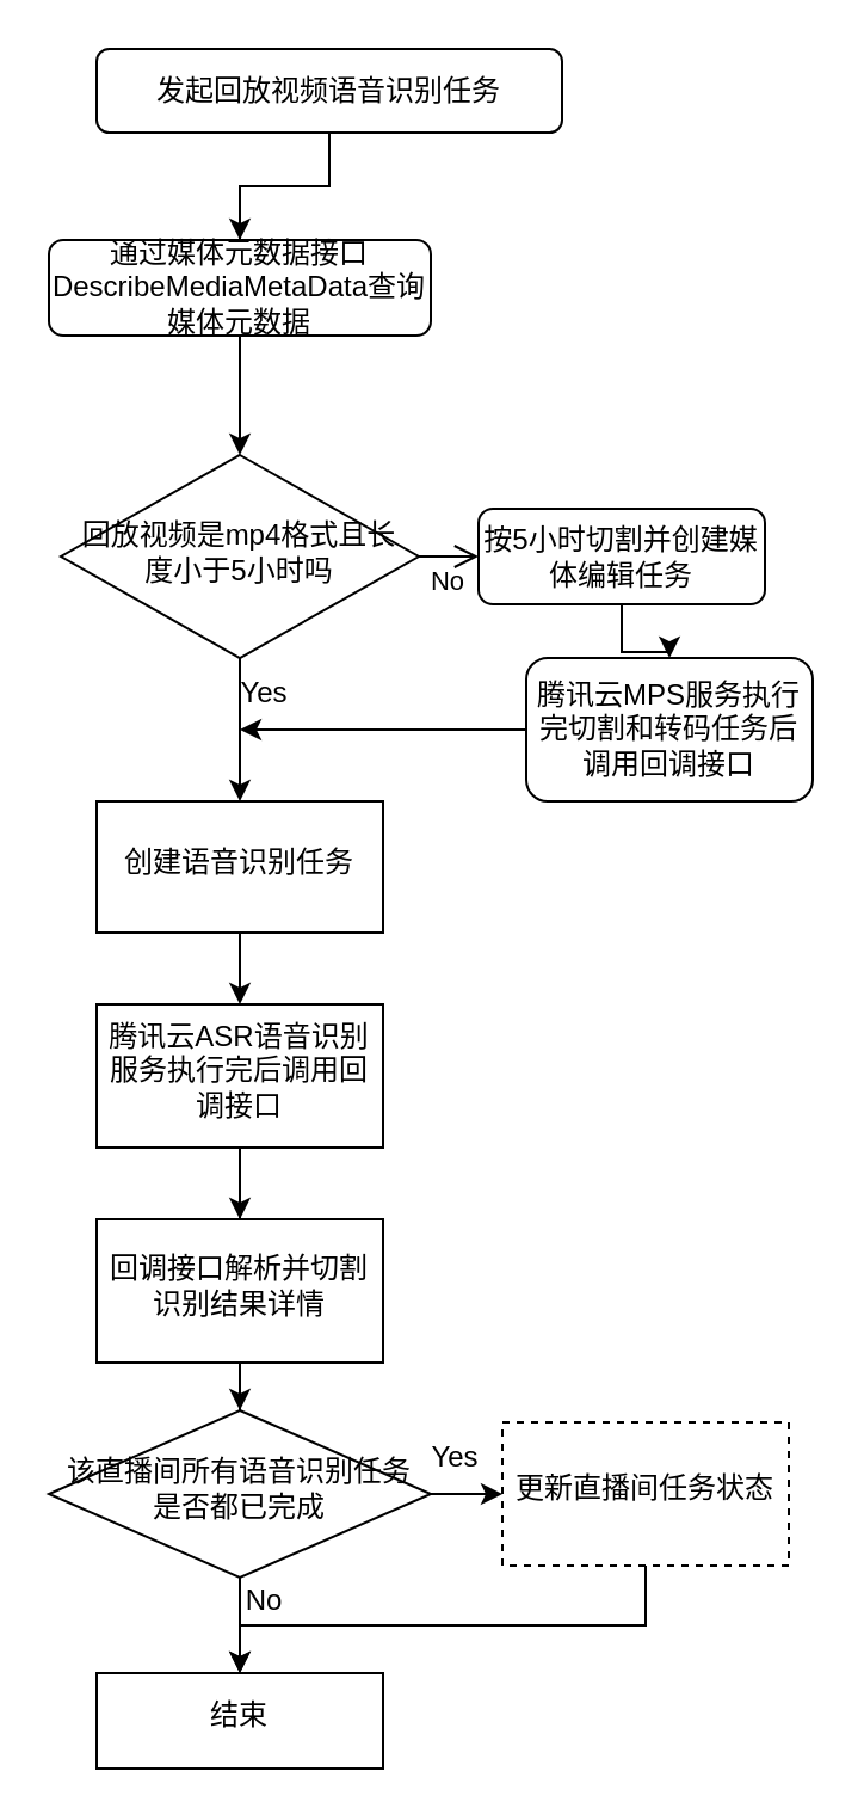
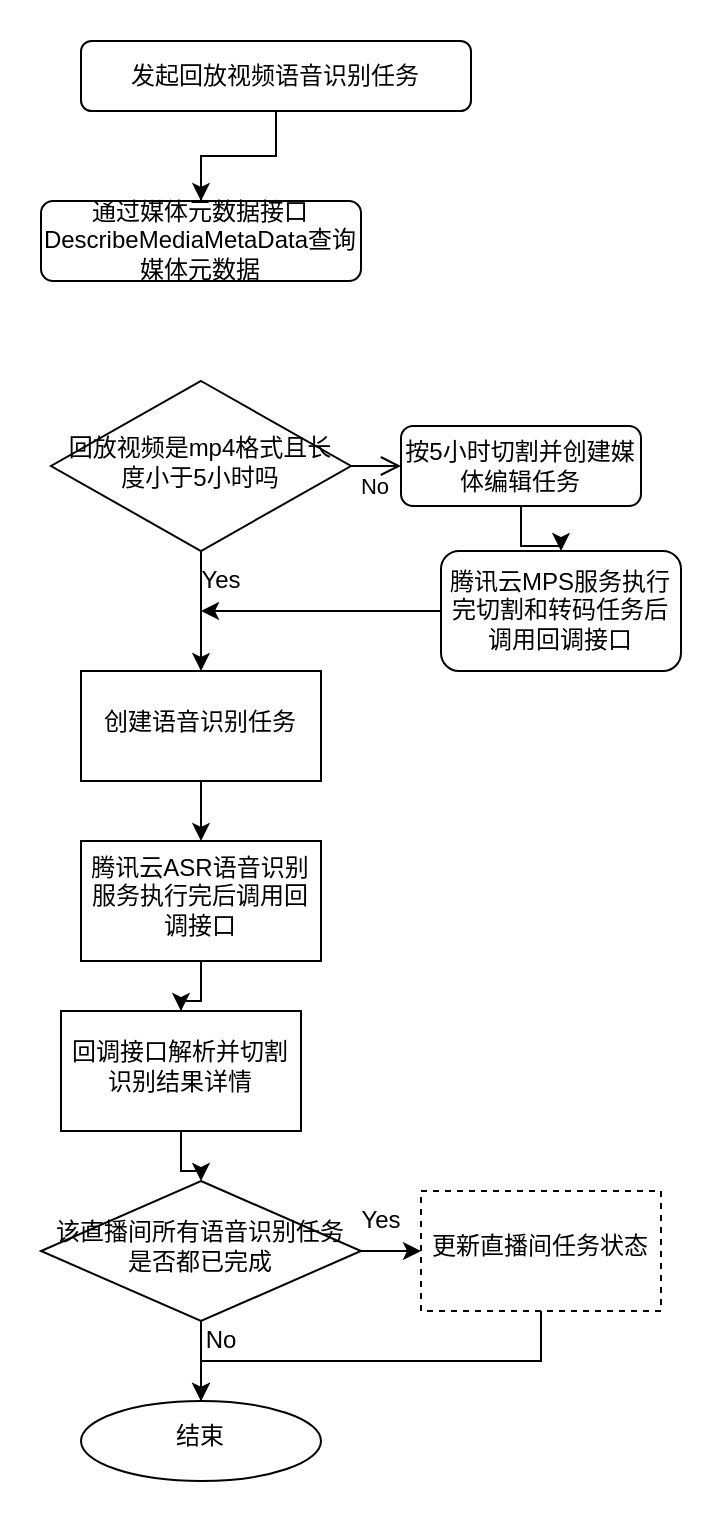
- <mxCell id="9" style="edgeStyle=orthogonalEdgeStyle;rounded=0;orthogonalLoop=1;jettySize=auto;html=1;entryX=0.5;entryY=0;entryDx=0;entryDy=0;" edge="1" parent="1" source="10" target="6"><mxGeometry relative="1" as="geometry" /></mxCell>
- <mxCell id="22" value="回调接口解析并切割识别结果详情" style="whiteSpace=wrap;html=1;shadow=0;strokeWidth=1;spacing=6;spacingTop=-4;" vertex="1" parent="1"><mxGeometry x="40" y="510" width="120" height="60" as="geometry" /></mxCell>
+ <mxCell id="22" value="回调接口解析并切割识别结果详情" style="whiteSpace=wrap;html=1;shadow=0;strokeWidth=1;spacing=6;spacingTop=-4;" vertex="1" parent="1"><mxGeometry x="30" y="505" width="120" height="60" as="geometry" /></mxCell>
- <mxCell id="28" value="结束" style="whiteSpace=wrap;html=1;shadow=0;strokeWidth=1;spacing=6;spacingTop=-4;" vertex="1" parent="1"><mxGeometry x="40" y="700" width="120" height="40" as="geometry" /></mxCell>
+ <mxCell id="28" value="结束" style="ellipse;whiteSpace=wrap;html=1;shadow=0;strokeWidth=1;spacing=6;spacingTop=-4;" vertex="1" parent="1"><mxGeometry x="40" y="700" width="120" height="40" as="geometry" /></mxCell>
